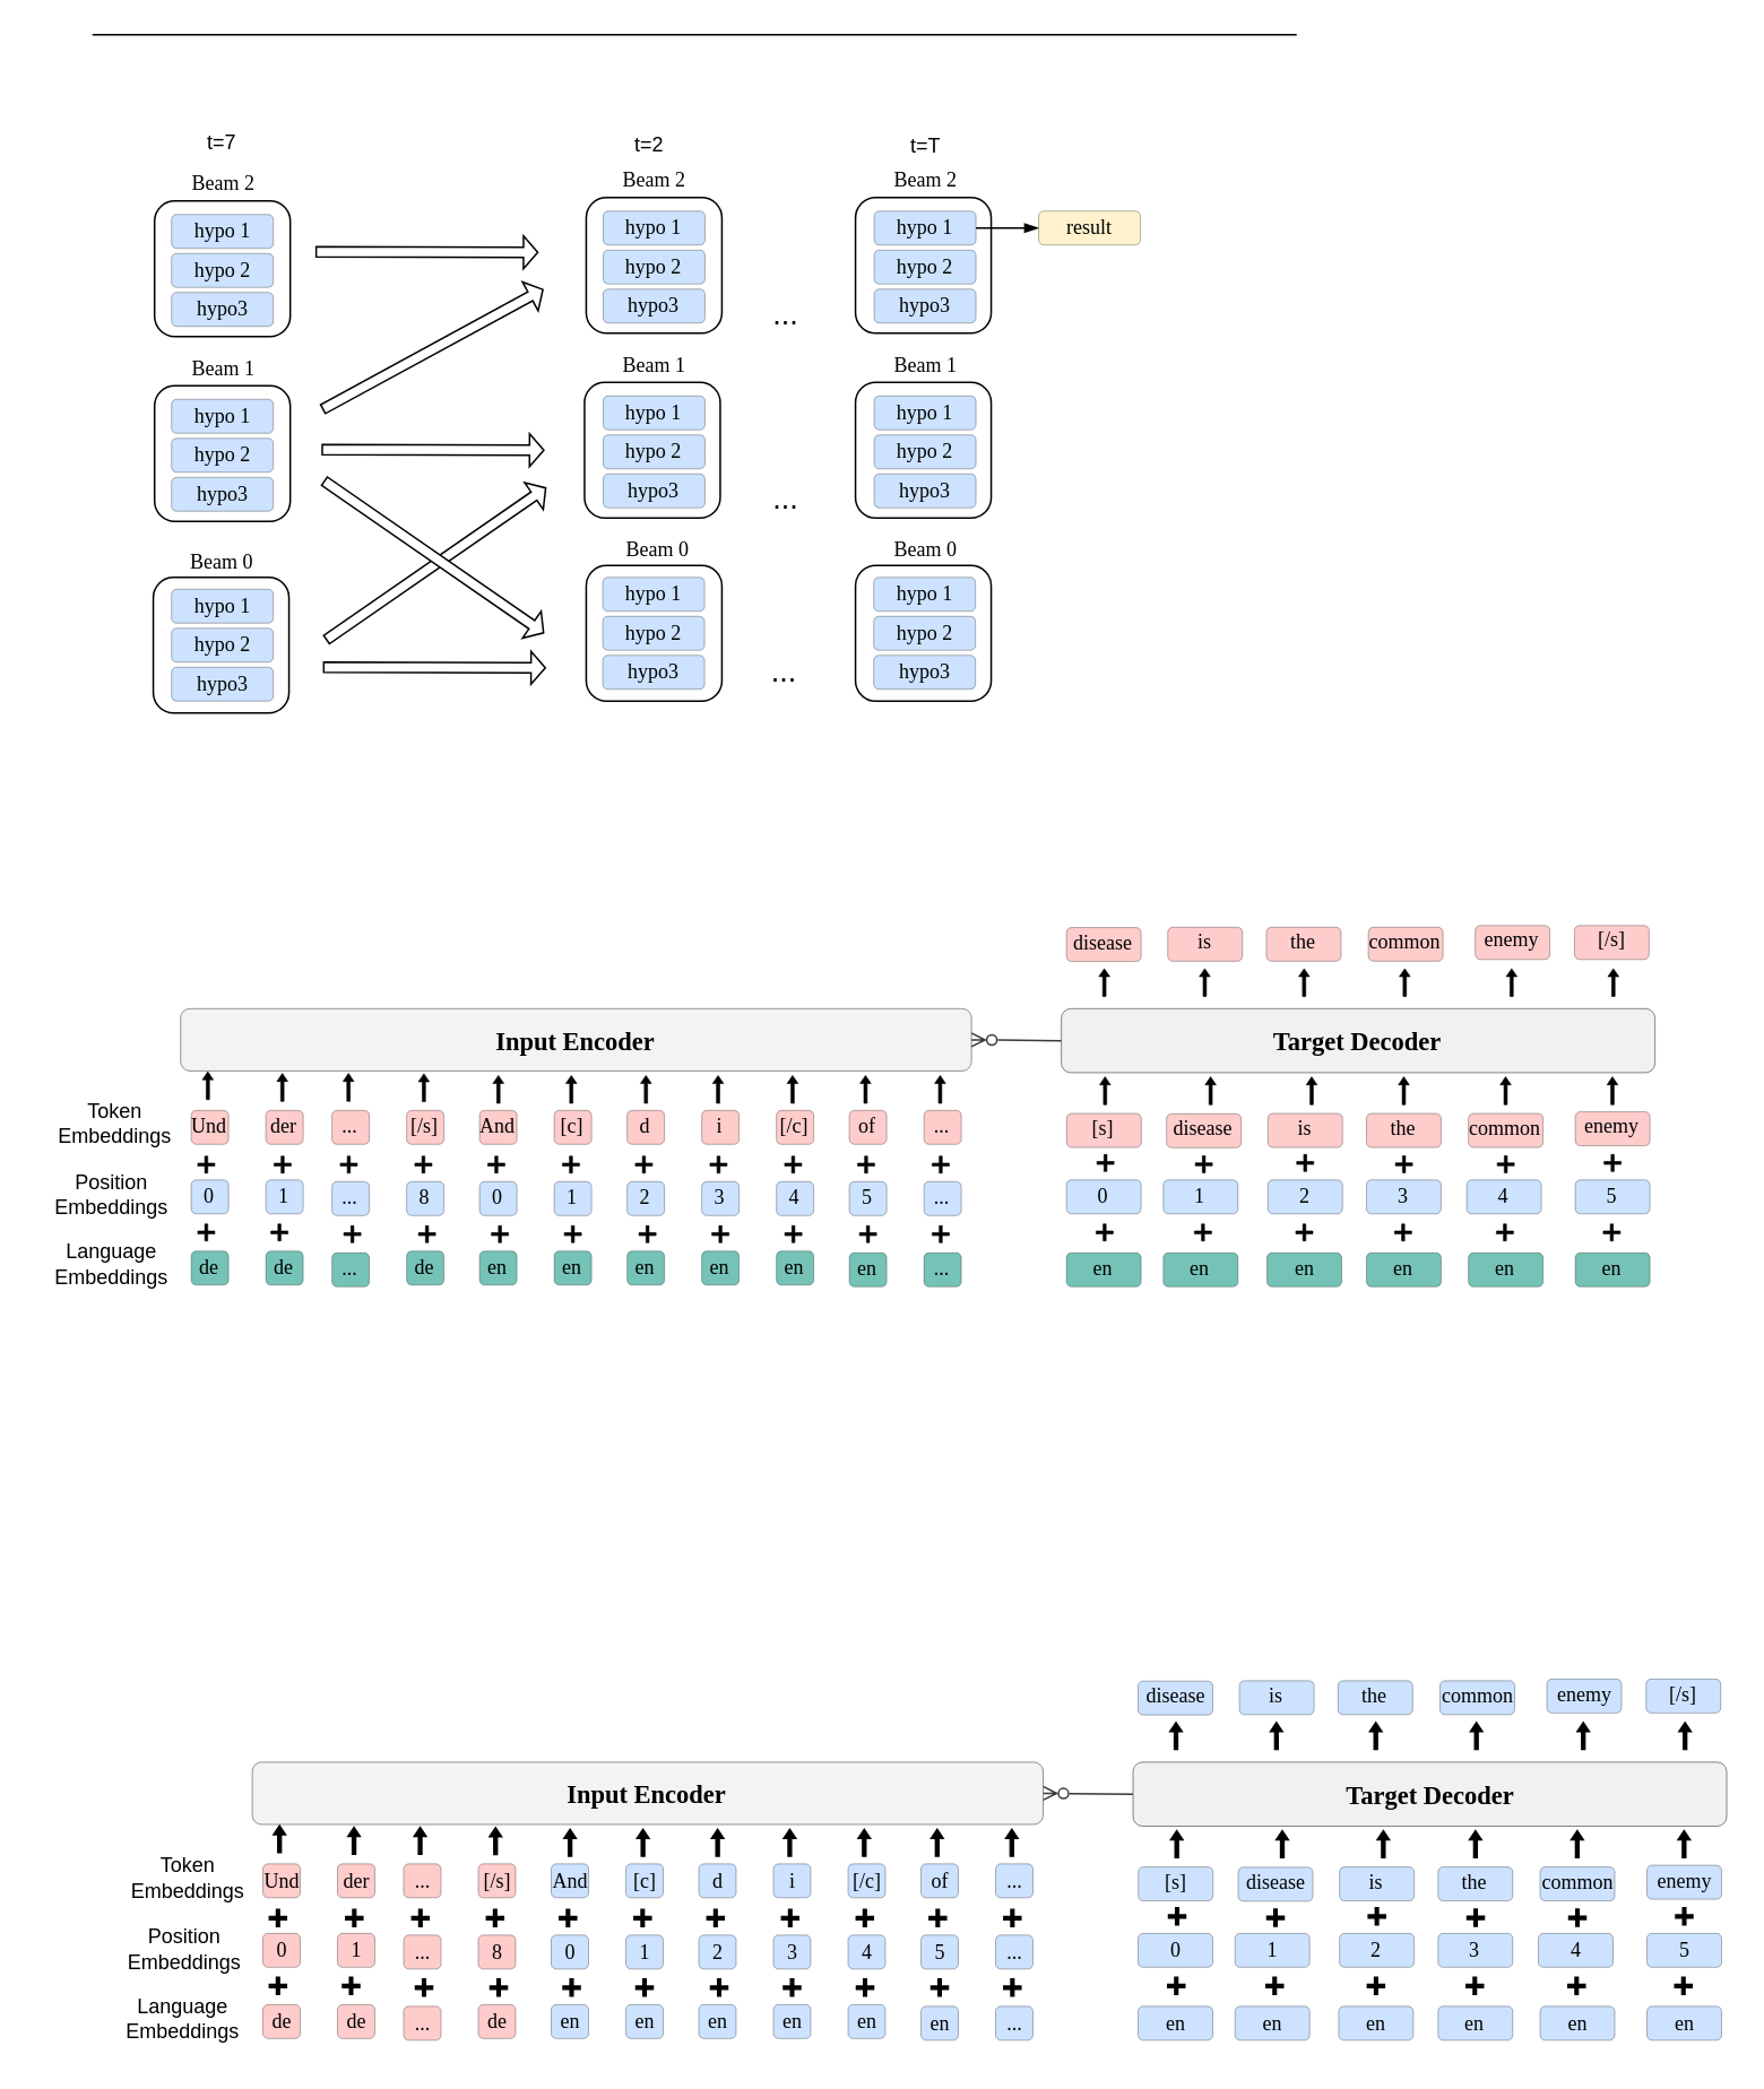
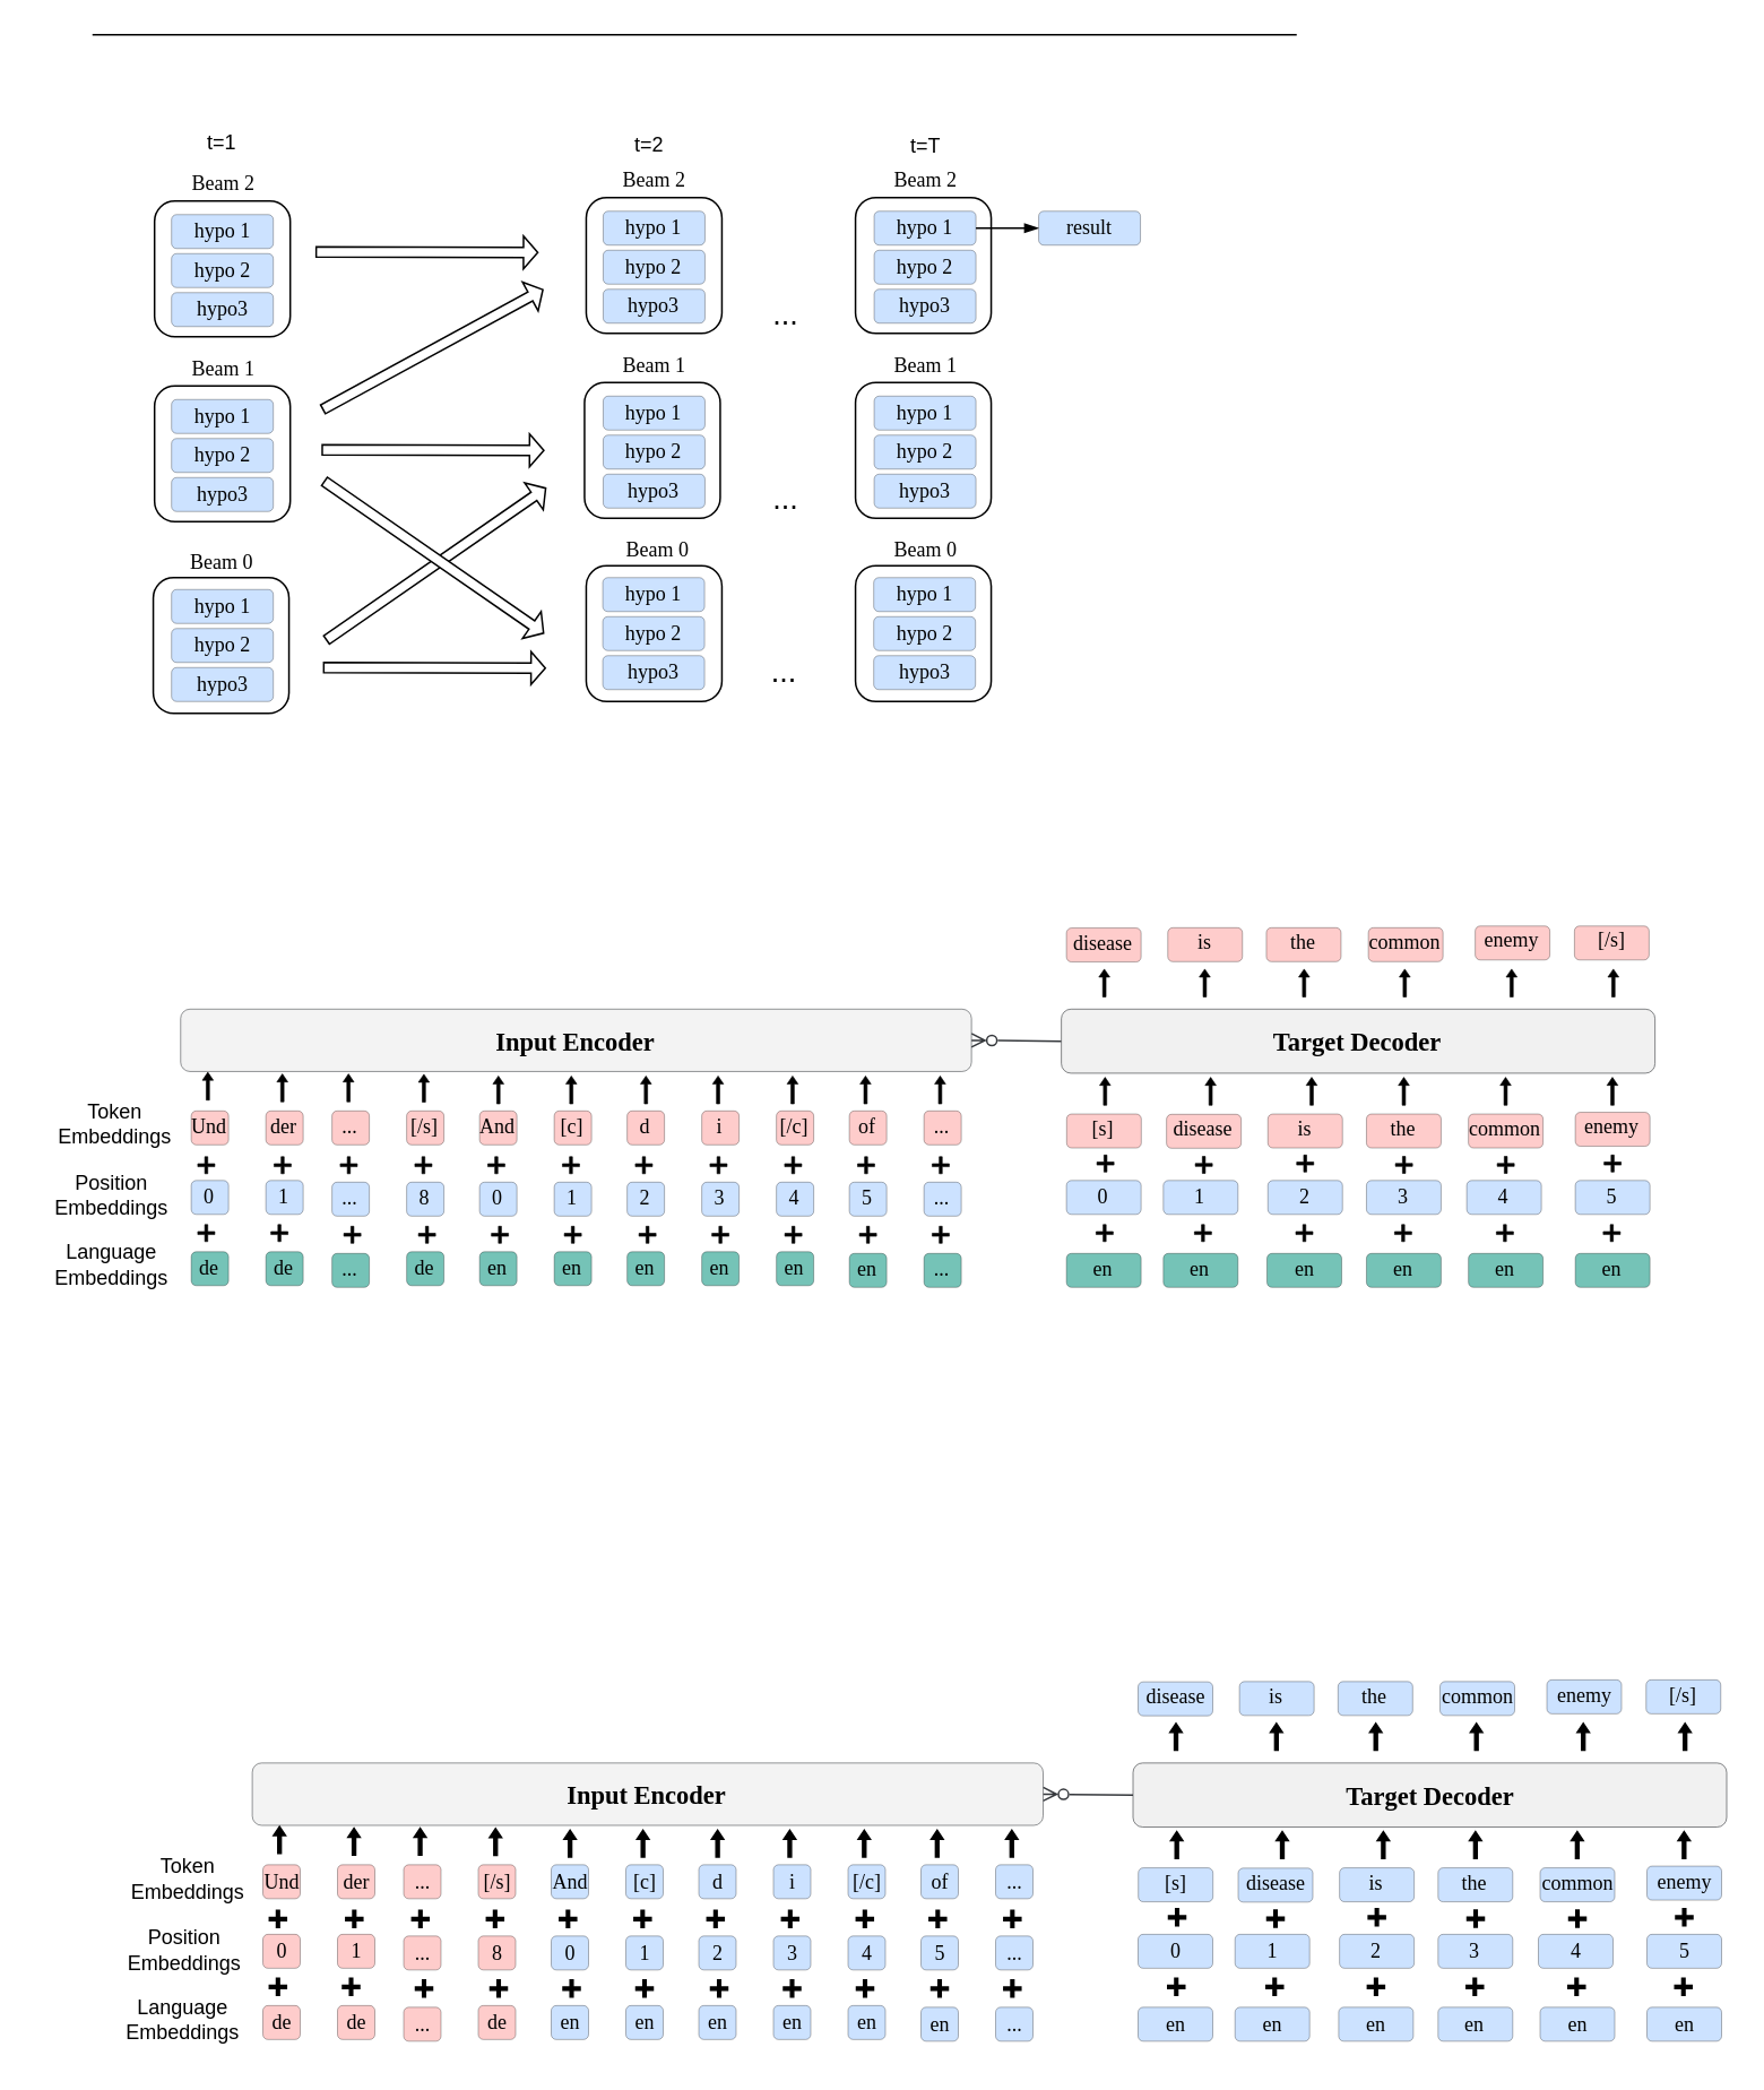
- <mxCell id="276" value="t=7" style="text;html=1;align=center;verticalAlign=middle;resizable=0;points=[];autosize=1;strokeColor=none;fillColor=none;" parent="1" vertex="1"><mxGeometry x="110.25" y="69" width="40" height="30" as="geometry" /></mxCell>
+ <mxCell id="276" value="t=1" style="text;html=1;align=center;verticalAlign=middle;resizable=0;points=[];autosize=1;strokeColor=none;fillColor=none;" parent="1" vertex="1"><mxGeometry x="110.25" y="69" width="40" height="30" as="geometry" /></mxCell>
- <mxCell id="299" value="&lt;span style=&quot;font-size: 12px;&quot;&gt;result&lt;/span&gt;" style="rounded=1;whiteSpace=wrap;html=1;fontFamily=Times New Roman;fontSize=2;strokeColor=#000000;rotation=0;container=0;fillColor=#fff2cc;strokeWidth=0.2;" parent="1" vertex="1"><mxGeometry x="611.88" y="124" width="60" height="20" as="geometry" /></mxCell>
+ <mxCell id="299" value="&lt;span style=&quot;font-size: 12px;&quot;&gt;result&lt;/span&gt;" style="rounded=1;whiteSpace=wrap;html=1;fontFamily=Times New Roman;fontSize=2;strokeColor=#000000;rotation=0;container=0;fillColor=#CCE2FF;strokeWidth=0.2;" parent="1" vertex="1"><mxGeometry x="611.88" y="124" width="60" height="20" as="geometry" /></mxCell>
